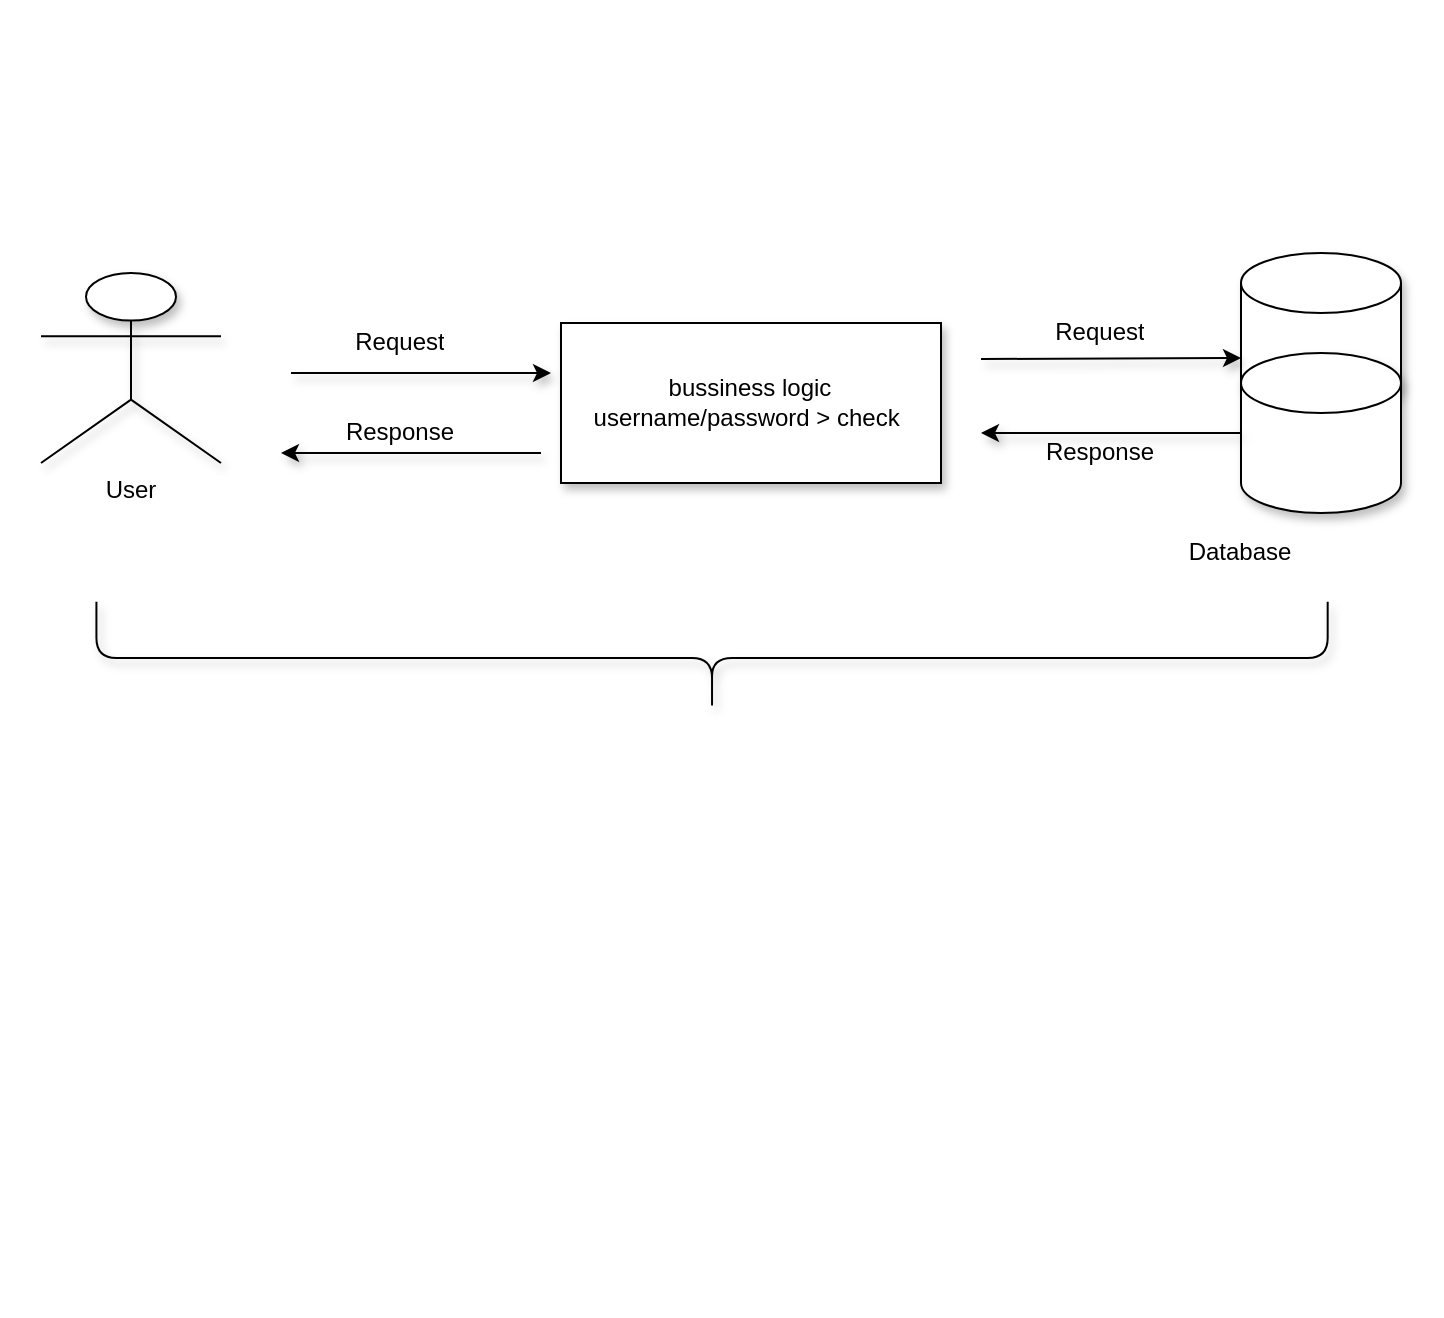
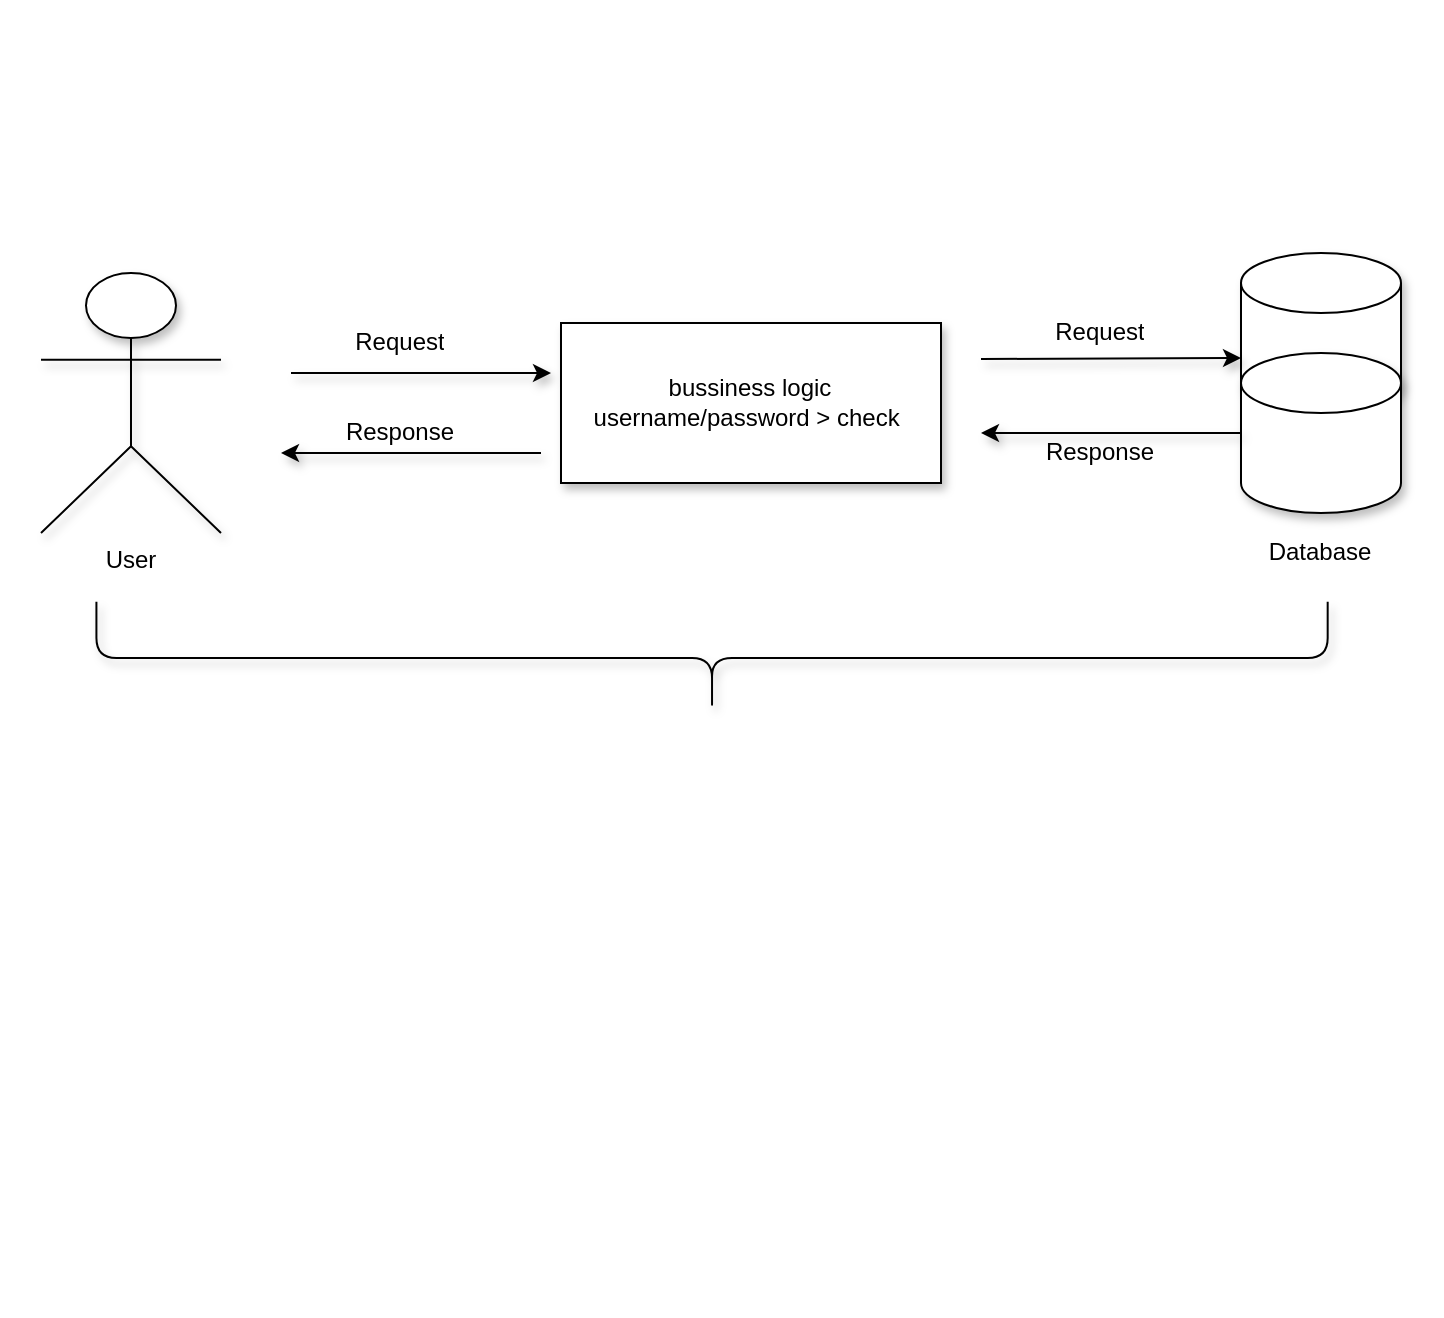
- <mxCell id="4" value="User" style="shape=umlActor;verticalLabelPosition=bottom;verticalAlign=top;html=1;outlineConnect=0;shadow=1;" vertex="1" parent="1"><mxGeometry x="20" y="136" width="90" height="95" as="geometry" /></mxCell>
+ <mxCell id="4" value="User" style="shape=umlActor;verticalLabelPosition=bottom;verticalAlign=top;html=1;outlineConnect=0;shadow=1;" vertex="1" parent="1"><mxGeometry x="20" y="136" width="90" height="130" as="geometry" /></mxCell>
- <mxCell id="6" value="Database" style="text;html=1;strokeColor=none;fillColor=none;align=center;verticalAlign=middle;whiteSpace=wrap;overflow=hidden;shadow=1;" vertex="1" parent="1"><mxGeometry x="580" y="266" width="80" height="20" as="geometry" /></mxCell>
+ <mxCell id="6" value="Database" style="text;html=1;strokeColor=none;fillColor=none;align=center;verticalAlign=middle;whiteSpace=wrap;overflow=hidden;shadow=1;" vertex="1" parent="1"><mxGeometry x="620" y="266" width="80" height="20" as="geometry" /></mxCell>
